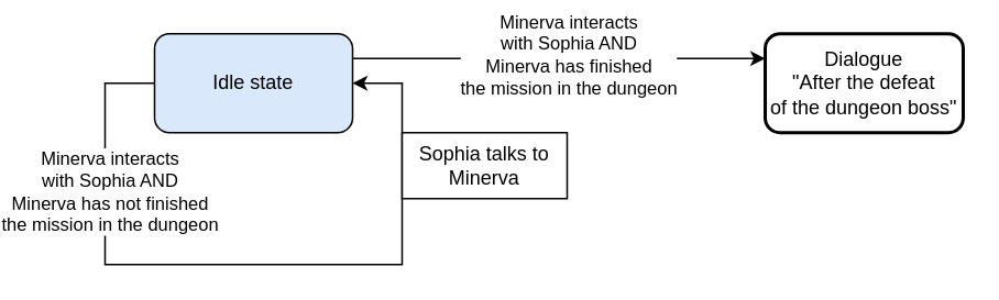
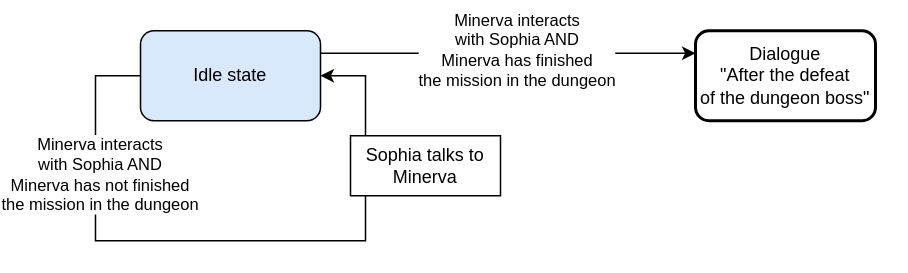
- <mxCell id="7" value="Sophia talks to&lt;br&gt;Minerva" style="rounded=0;whiteSpace=wrap;html=1;" vertex="1" parent="6"><mxGeometry x="200" y="80" width="100" height="40" as="geometry" /></mxCell>
+ <mxCell id="7" value="Sophia talks to&lt;br&gt;Minerva" style="rounded=0;whiteSpace=wrap;html=1;" vertex="1" parent="6"><mxGeometry x="190" y="90" width="100" height="40" as="geometry" /></mxCell>
